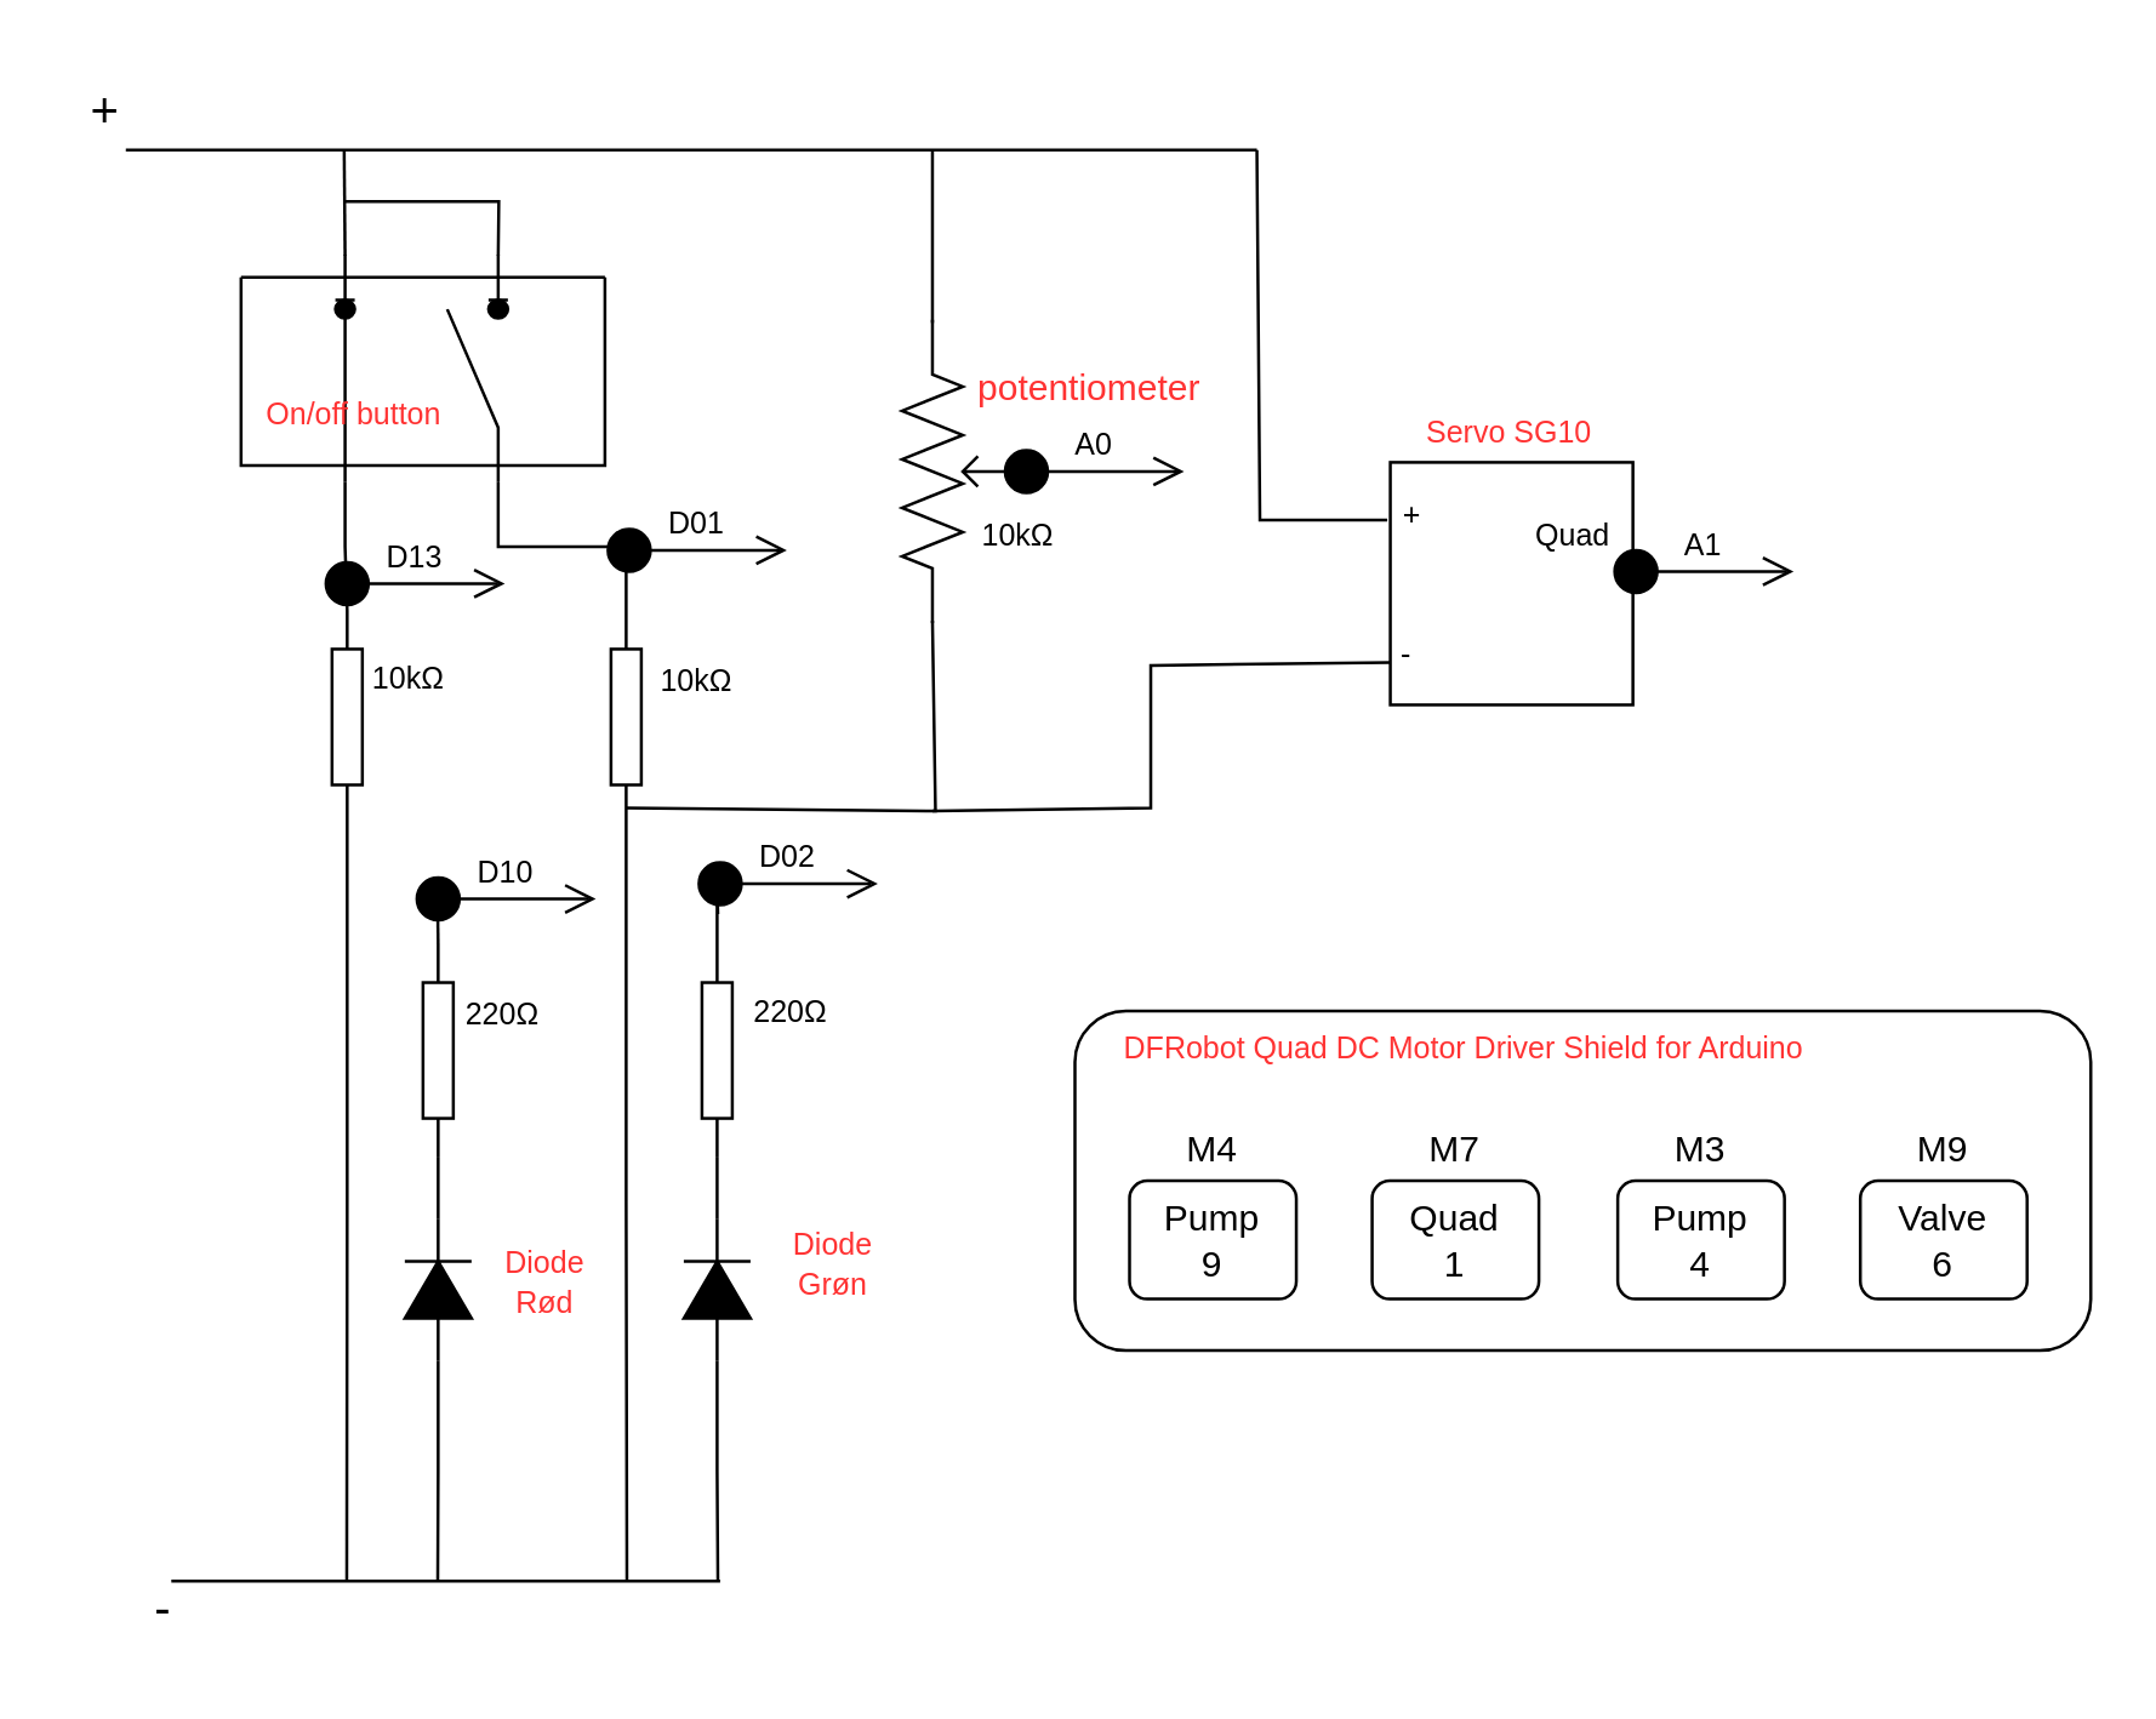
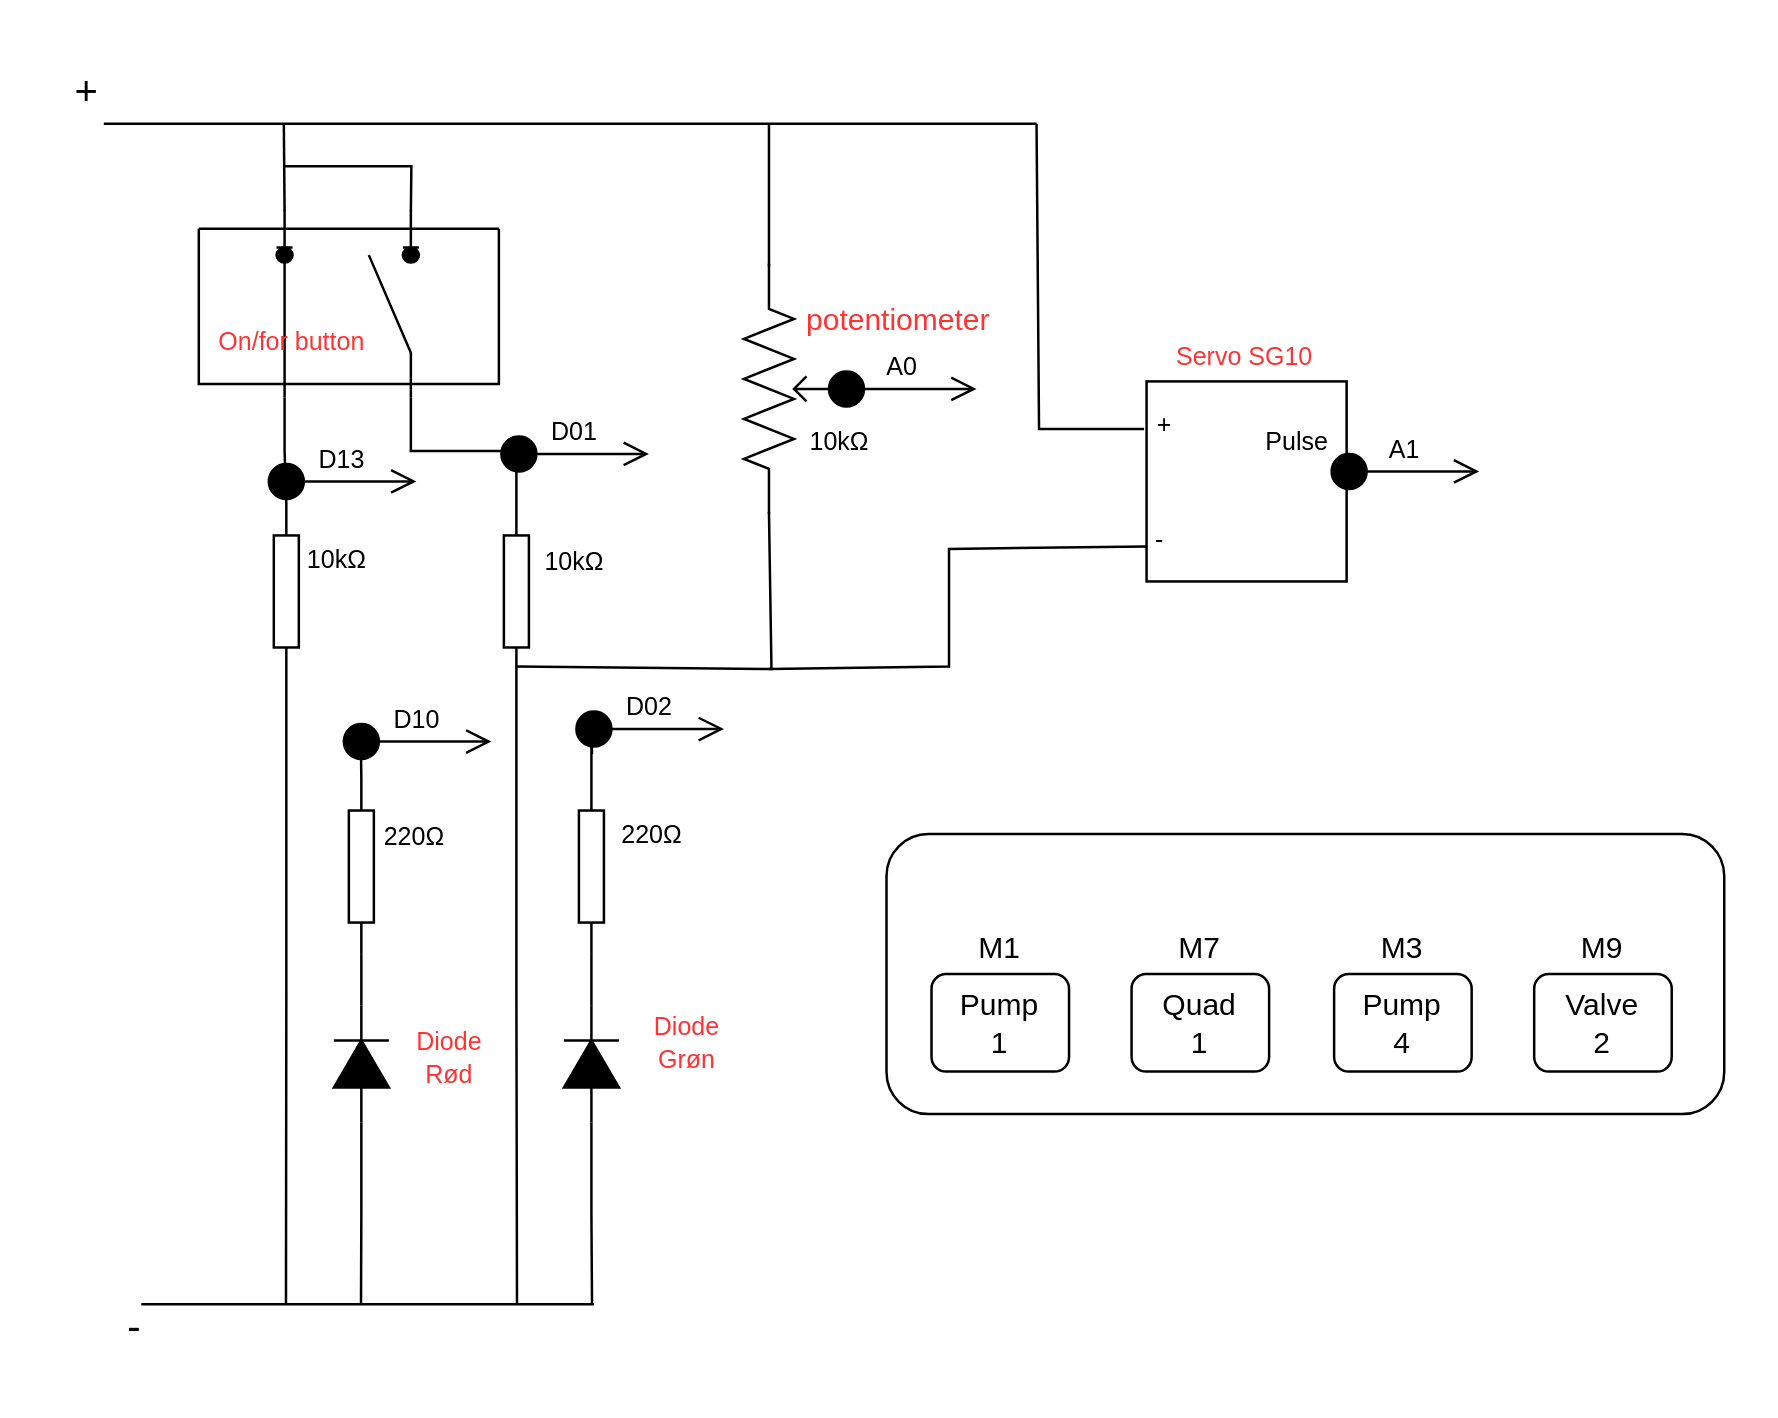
- <mxCell id="11" value="&lt;font style=&quot;font-size: 10px;&quot;&gt;On/off button&lt;/font&gt;" style="text;html=1;align=center;verticalAlign=middle;resizable=0;points=[];autosize=1;strokeColor=none;fillColor=none;fontSize=10;fontColor=#FF3333;labelBackgroundColor=none;" vertex="1" parent="8"><mxGeometry x="-3" y="30" width="80" height="30" as="geometry" /></mxCell>
+ <mxCell id="11" value="&lt;font style=&quot;font-size: 10px;&quot;&gt;On/for button&lt;/font&gt;" style="text;html=1;align=center;verticalAlign=middle;resizable=0;points=[];autosize=1;strokeColor=none;fillColor=none;fontSize=10;fontColor=#FF3333;labelBackgroundColor=none;" vertex="1" parent="8"><mxGeometry x="-3" y="30" width="80" height="30" as="geometry" /></mxCell>
- <mxCell id="45" value="&lt;font style=&quot;font-size: 10px;&quot;&gt;Quad&lt;br style=&quot;font-size: 10px;&quot;&gt;&lt;/font&gt;" style="text;html=1;align=center;verticalAlign=middle;resizable=0;points=[];autosize=1;strokeColor=none;fillColor=none;fontSize=10;labelBackgroundColor=none;fontColor=#000000;" vertex="1" parent="1"><mxGeometry x="496" y="164" width="43" height="24" as="geometry" /></mxCell>
+ <mxCell id="45" value="&lt;font style=&quot;font-size: 10px;&quot;&gt;Pulse&lt;br style=&quot;font-size: 10px;&quot;&gt;&lt;/font&gt;" style="text;html=1;align=center;verticalAlign=middle;resizable=0;points=[];autosize=1;strokeColor=none;fillColor=none;fontSize=10;labelBackgroundColor=none;fontColor=#000000;" vertex="1" parent="1"><mxGeometry x="496" y="164" width="43" height="24" as="geometry" /></mxCell>
- <mxCell id="57" value="DFRobot Quad DC Motor Driver Shield for Arduino" style="text;html=1;align=center;verticalAlign=middle;resizable=0;points=[];autosize=1;strokeColor=none;fillColor=none;fontSize=10;fontColor=#FF3333;labelBackgroundColor=none;labelBorderColor=none;" vertex="1" parent="1"><mxGeometry x="360" y="333" width="243" height="24" as="geometry" /></mxCell>
- <mxCell id="56" value="&lt;font&gt;M4&lt;/font&gt;" style="text;html=1;align=center;verticalAlign=middle;resizable=0;points=[];autosize=1;strokeColor=none;fillColor=none;labelBackgroundColor=none;fontColor=#000000;" vertex="1" parent="1"><mxGeometry x="381" y="366" width="35" height="26" as="geometry" /></mxCell>
+ <mxCell id="56" value="&lt;font&gt;M1&lt;/font&gt;" style="text;html=1;align=center;verticalAlign=middle;resizable=0;points=[];autosize=1;strokeColor=none;fillColor=none;labelBackgroundColor=none;fontColor=#000000;" vertex="1" parent="1"><mxGeometry x="381" y="366" width="35" height="26" as="geometry" /></mxCell>
- <mxCell id="55" value="&lt;font&gt;Pump&lt;br&gt;9&lt;br&gt;&lt;/font&gt;" style="rounded=1;whiteSpace=wrap;html=1;fillColor=none;strokeColor=default;labelBackgroundColor=none;fontColor=#000000;" vertex="1" parent="1"><mxGeometry x="372" y="389" width="55" height="39" as="geometry" /></mxCell>
+ <mxCell id="55" value="&lt;font&gt;Pump&lt;br&gt;1&lt;br&gt;&lt;/font&gt;" style="rounded=1;whiteSpace=wrap;html=1;fillColor=none;strokeColor=default;labelBackgroundColor=none;fontColor=#000000;" vertex="1" parent="1"><mxGeometry x="372" y="389" width="55" height="39" as="geometry" /></mxCell>
- <mxCell id="62" value="&lt;font&gt;Valve&lt;br&gt;6&lt;br&gt;&lt;/font&gt;" style="rounded=1;whiteSpace=wrap;html=1;fillColor=none;strokeColor=default;labelBackgroundColor=none;fontColor=#000000;" vertex="1" parent="1"><mxGeometry x="613" y="389" width="55" height="39" as="geometry" /></mxCell>
+ <mxCell id="62" value="&lt;font&gt;Valve&lt;br&gt;2&lt;br&gt;&lt;/font&gt;" style="rounded=1;whiteSpace=wrap;html=1;fillColor=none;strokeColor=default;labelBackgroundColor=none;fontColor=#000000;" vertex="1" parent="1"><mxGeometry x="613" y="389" width="55" height="39" as="geometry" /></mxCell>
